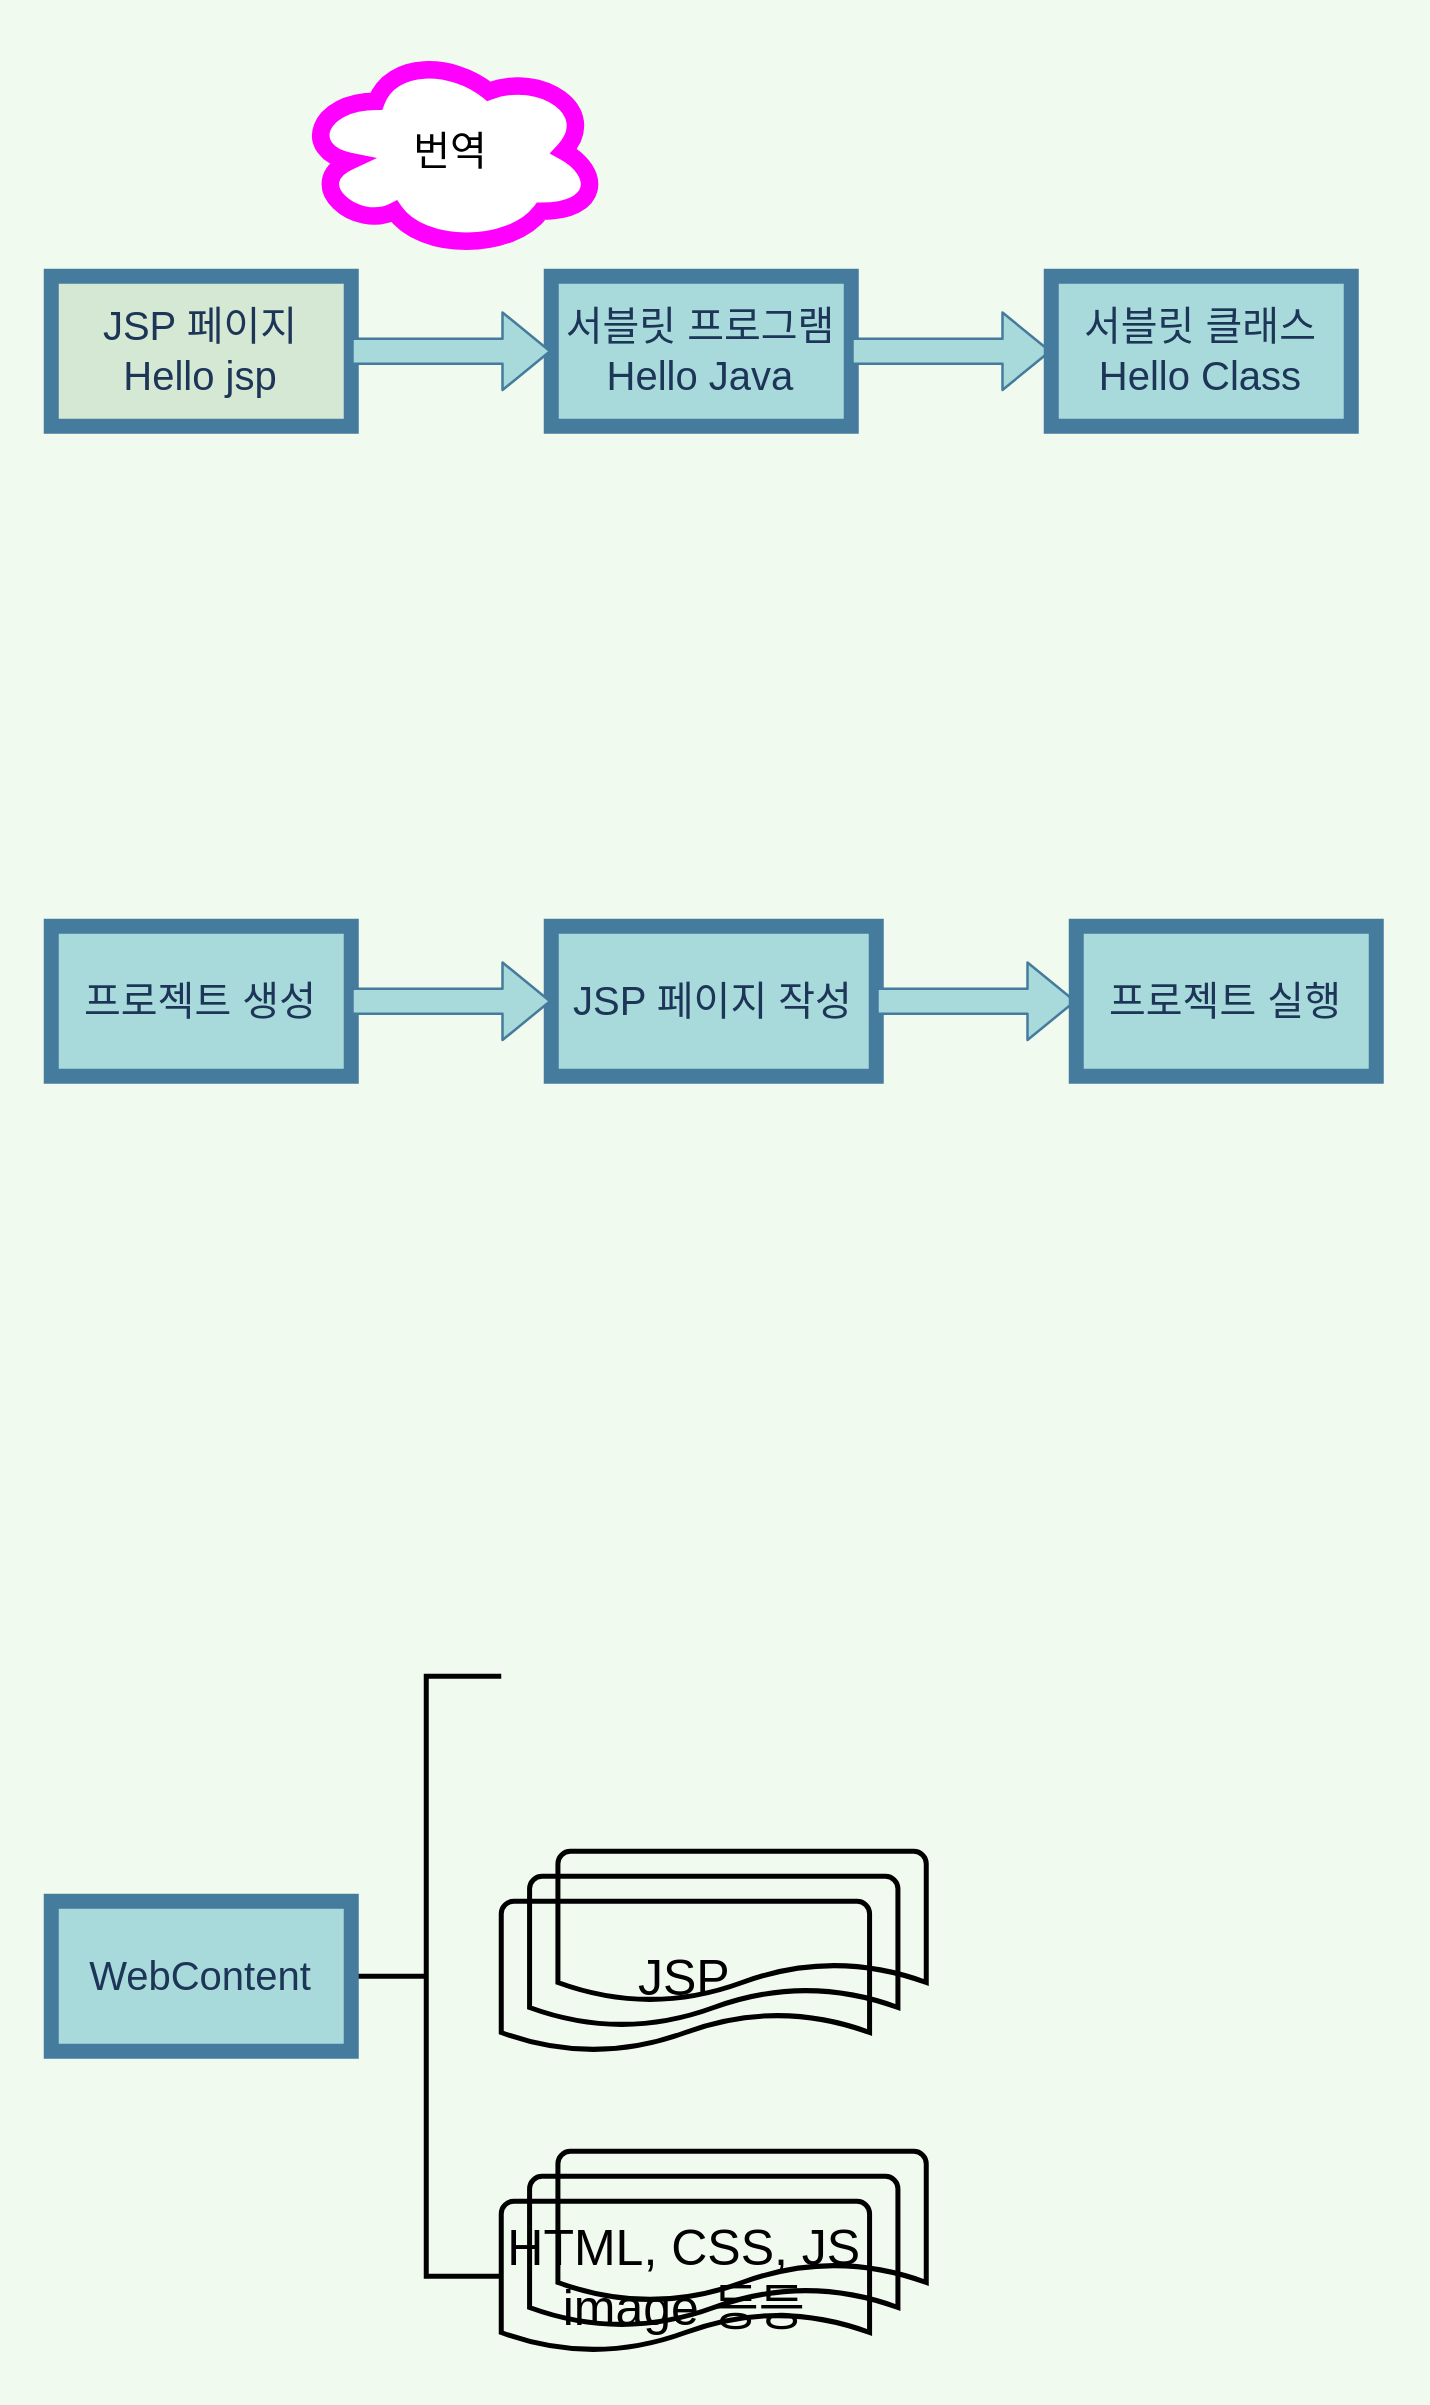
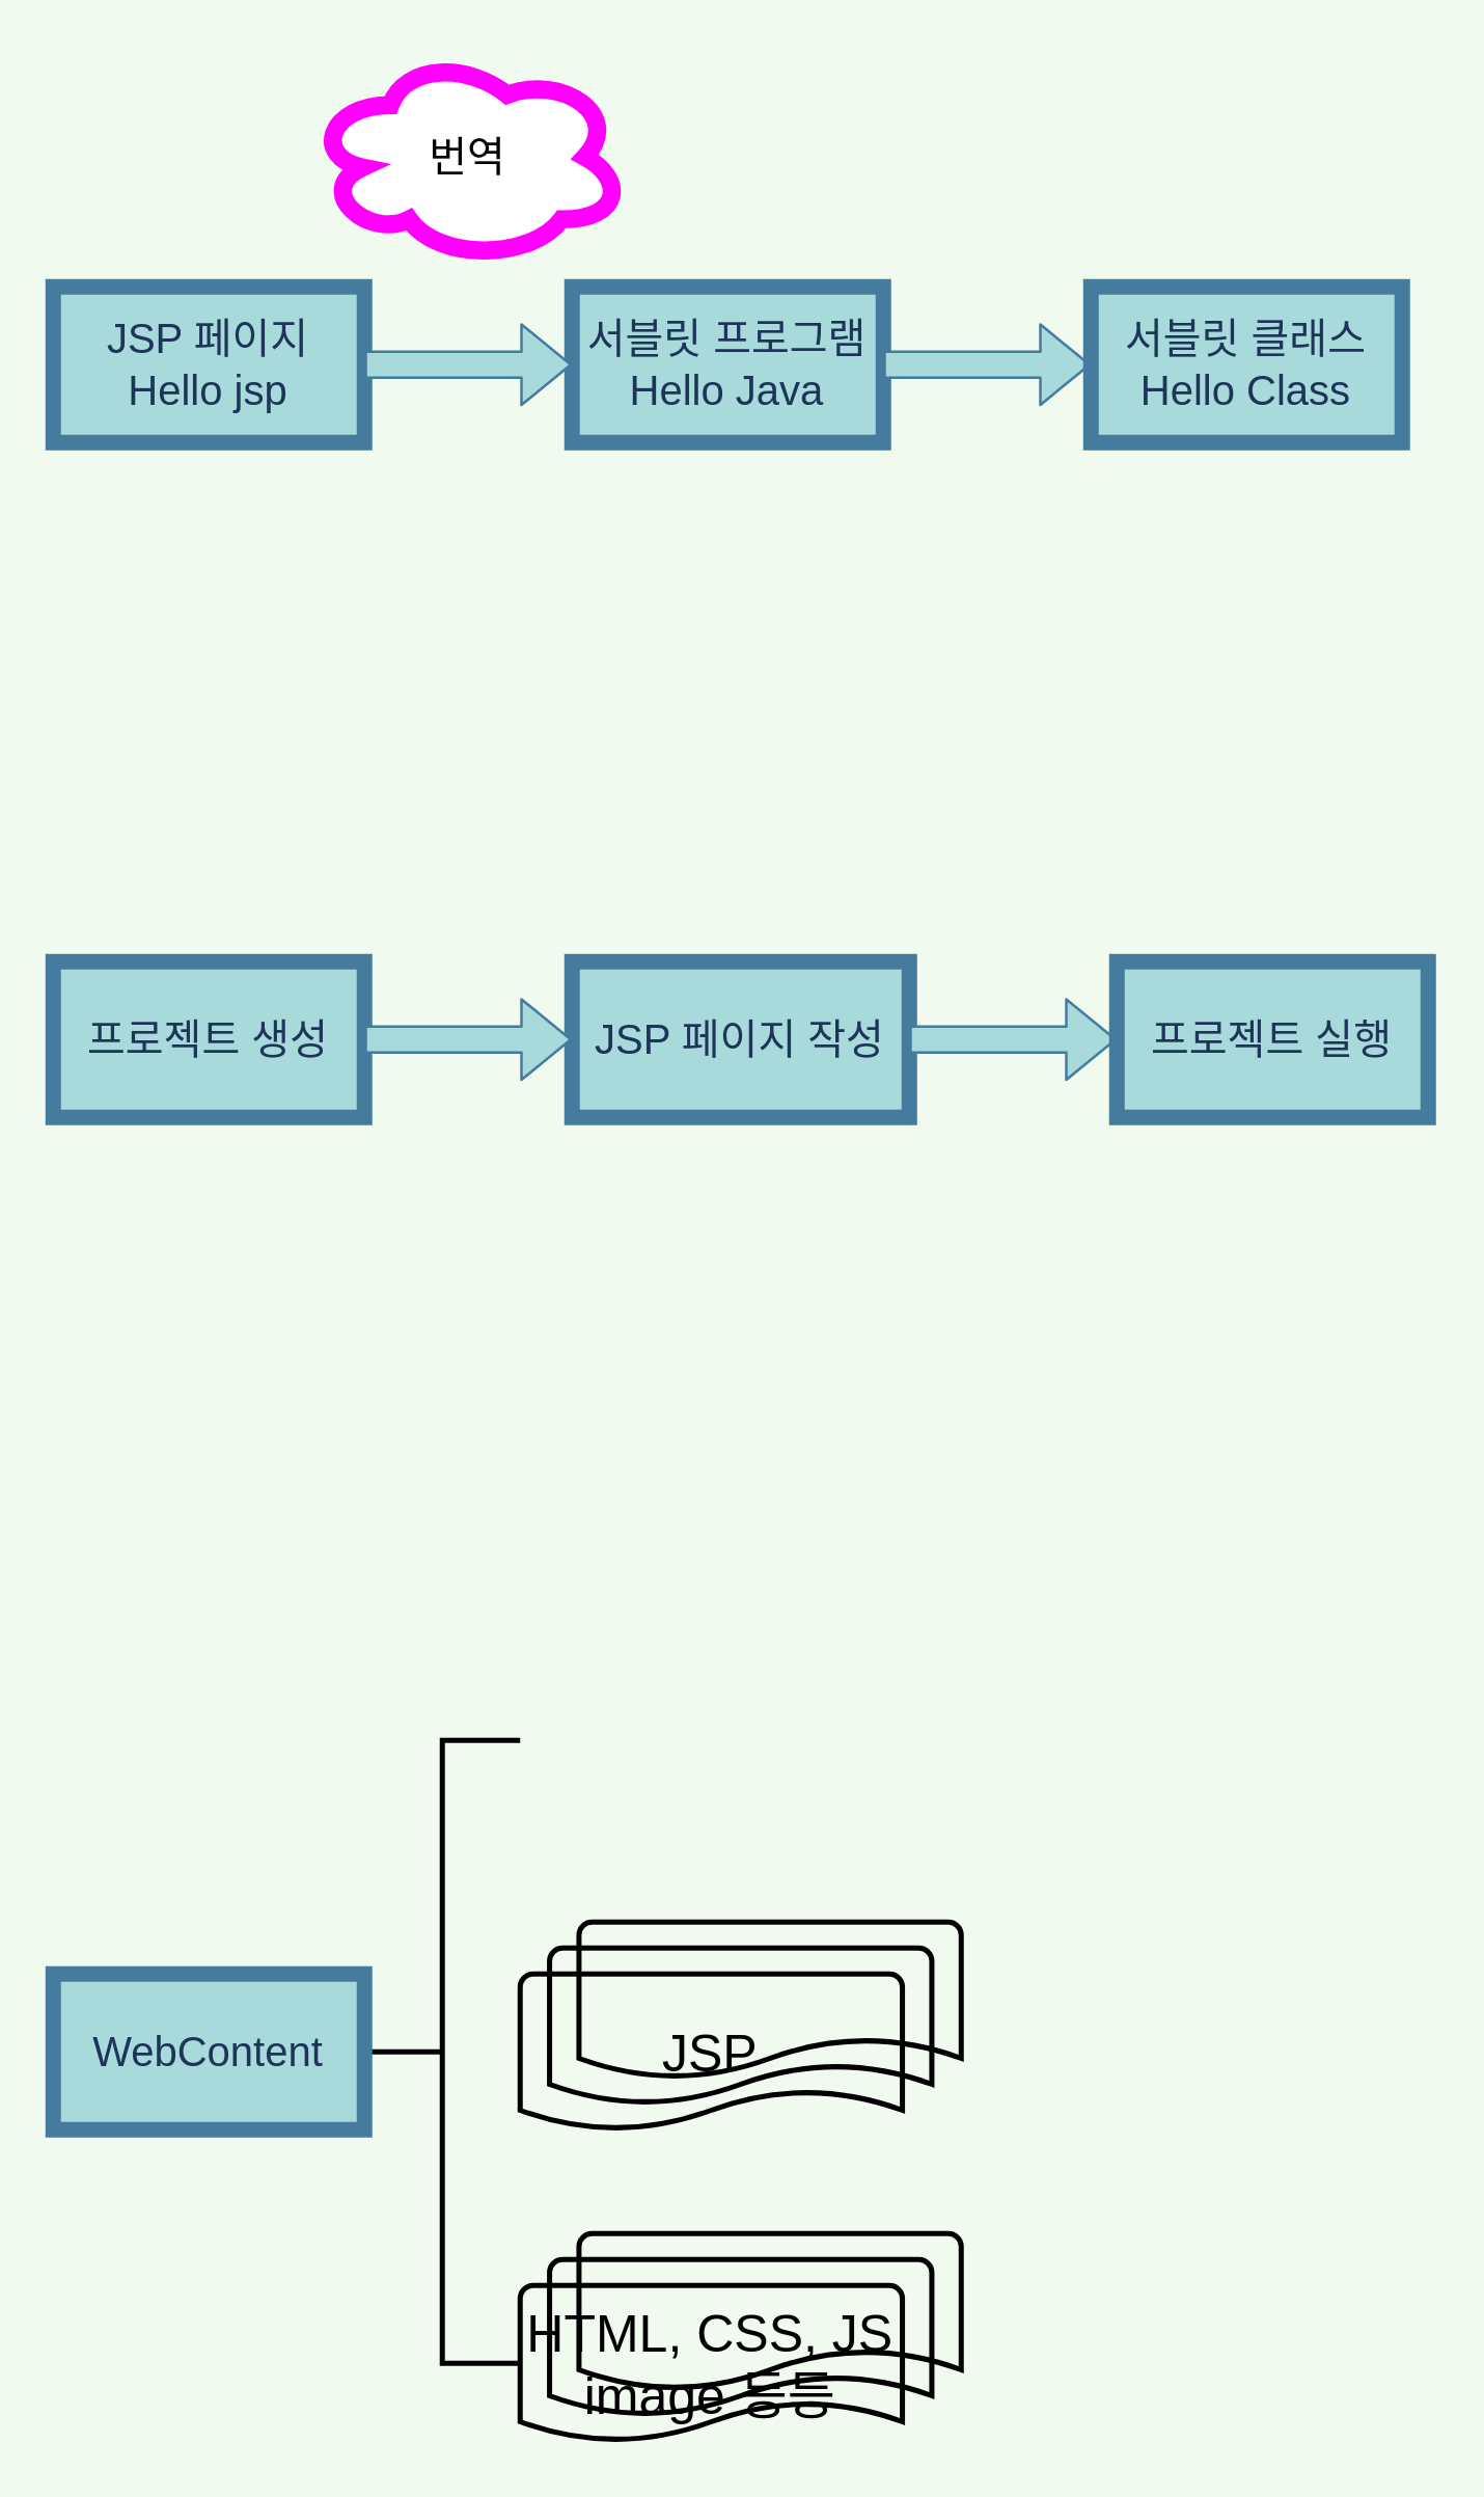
- <mxCell id="2" value="JSP 페이지&lt;br&gt;Hello jsp" style="rounded=0;whiteSpace=wrap;html=1;strokeWidth=6;strokeColor=#457B9D;fillColor=#d5e8d4;fontColor=#1D3557;fontSize=16;" parent="1" vertex="1"><mxGeometry x="20" y="110" width="120" height="60" as="geometry" /></mxCell>
+ <mxCell id="2" value="JSP 페이지&lt;br&gt;Hello jsp" style="rounded=0;whiteSpace=wrap;html=1;strokeWidth=6;strokeColor=#457B9D;fillColor=#A8DADC;fontColor=#1D3557;fontSize=16;" parent="1" vertex="1"><mxGeometry x="20" y="110" width="120" height="60" as="geometry" /></mxCell>
